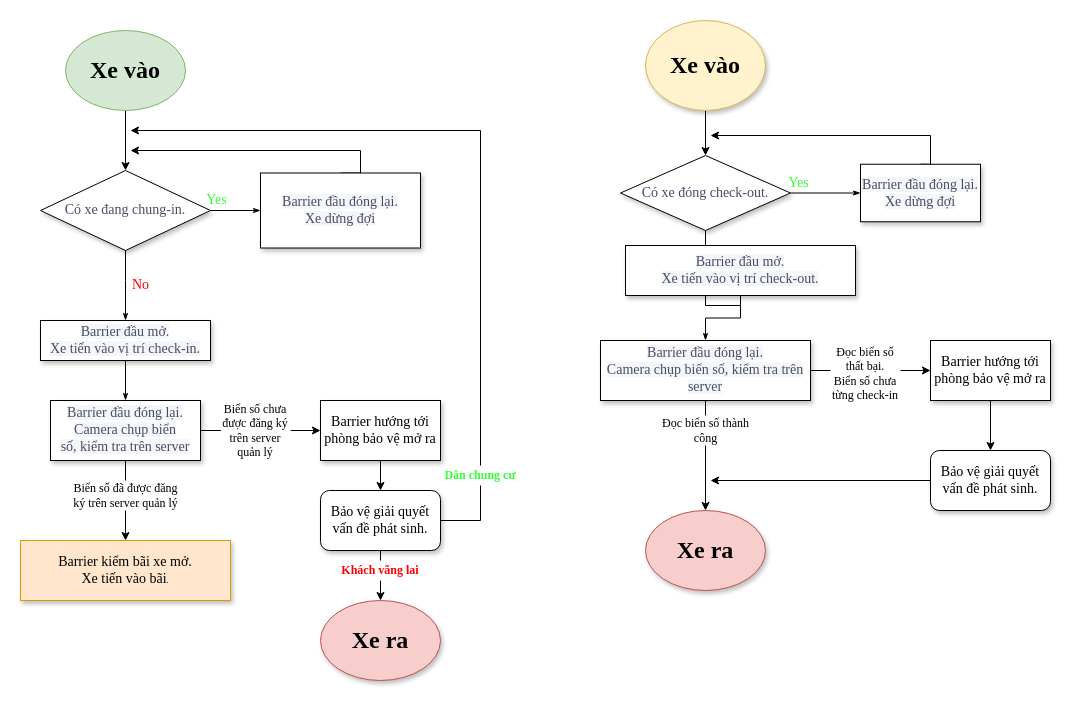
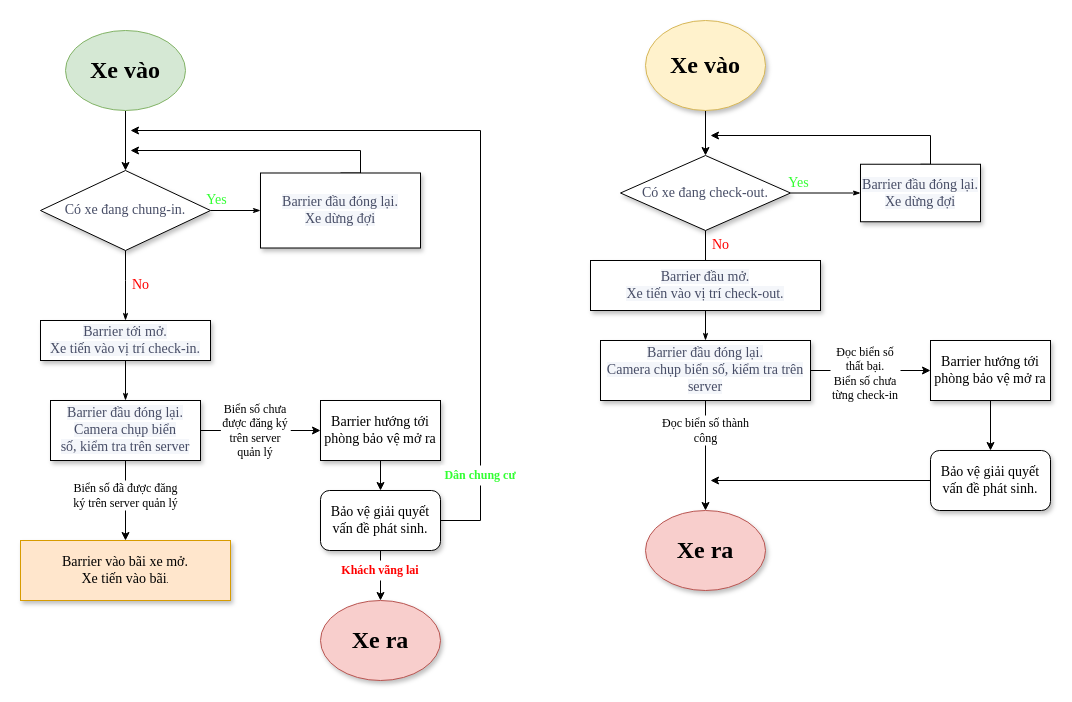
- <mxCell id="26" value="&lt;font style=&quot;font-size: 14px;&quot; face=&quot;Times New Roman&quot;&gt;&lt;span style=&quot;border-color: var(--border-color); color: rgb(71, 77, 102);&quot;&gt;Có xe đóng check-out.&lt;/span&gt;&lt;/font&gt;" style="rhombus;whiteSpace=wrap;html=1;rounded=0;shadow=1;labelBackgroundColor=none;strokeWidth=1;fontFamily=Verdana;fontSize=8;align=center;" vertex="1" parent="1"><mxGeometry x="620" y="155" width="170" height="75" as="geometry" /></mxCell>
+ <mxCell id="26" value="&lt;font style=&quot;font-size: 14px;&quot; face=&quot;Times New Roman&quot;&gt;&lt;span style=&quot;border-color: var(--border-color); color: rgb(71, 77, 102);&quot;&gt;Có xe đang check-out.&lt;/span&gt;&lt;/font&gt;" style="rhombus;whiteSpace=wrap;html=1;rounded=0;shadow=1;labelBackgroundColor=none;strokeWidth=1;fontFamily=Verdana;fontSize=8;align=center;" vertex="1" parent="1"><mxGeometry x="620" y="155" width="170" height="75" as="geometry" /></mxCell>
- <mxCell id="28" value="&lt;font face=&quot;Times New Roman&quot;&gt;&lt;span style=&quot;color: rgb(71, 77, 102); font-size: 14px; background-color: rgb(244, 246, 250);&quot;&gt;Barrier đầu mở.&lt;/span&gt;&lt;br style=&quot;color: rgb(71, 77, 102); font-size: 14px; background-color: rgb(244, 246, 250);&quot;&gt;&lt;span style=&quot;color: rgb(71, 77, 102); font-size: 14px; background-color: rgb(244, 246, 250);&quot;&gt;Xe tiến vào vị trí check-out.&lt;/span&gt;&lt;/font&gt;" style="whiteSpace=wrap;html=1;rounded=0;shadow=1;labelBackgroundColor=none;strokeWidth=1;fontFamily=Verdana;fontSize=8;align=center;" vertex="1" parent="1"><mxGeometry x="625" y="245" width="230" height="50" as="geometry" /></mxCell>
+ <mxCell id="28" value="&lt;font face=&quot;Times New Roman&quot;&gt;&lt;span style=&quot;color: rgb(71, 77, 102); font-size: 14px; background-color: rgb(244, 246, 250);&quot;&gt;Barrier đầu mở.&lt;/span&gt;&lt;br style=&quot;color: rgb(71, 77, 102); font-size: 14px; background-color: rgb(244, 246, 250);&quot;&gt;&lt;span style=&quot;color: rgb(71, 77, 102); font-size: 14px; background-color: rgb(244, 246, 250);&quot;&gt;Xe tiến vào vị trí check-out.&lt;/span&gt;&lt;/font&gt;" style="whiteSpace=wrap;html=1;rounded=0;shadow=1;labelBackgroundColor=none;strokeWidth=1;fontFamily=Verdana;fontSize=8;align=center;" vertex="1" parent="1"><mxGeometry x="590" y="260" width="230" height="50" as="geometry" /></mxCell>
- <mxCell id="6" value="&lt;font face=&quot;Times New Roman&quot;&gt;&lt;span style=&quot;color: rgb(71, 77, 102); font-size: 14px; background-color: rgb(244, 246, 250);&quot;&gt;Barrier đầu mở.&lt;/span&gt;&lt;br style=&quot;color: rgb(71, 77, 102); font-size: 14px; background-color: rgb(244, 246, 250);&quot;&gt;&lt;span style=&quot;color: rgb(71, 77, 102); font-size: 14px; background-color: rgb(244, 246, 250);&quot;&gt;Xe tiến vào vị trí check-in.&lt;/span&gt;&lt;/font&gt;" style="whiteSpace=wrap;html=1;rounded=0;shadow=1;labelBackgroundColor=none;strokeWidth=1;fontFamily=Verdana;fontSize=8;align=center;" parent="1" vertex="1"><mxGeometry x="40" y="320" width="170" height="40" as="geometry" /></mxCell>
+ <mxCell id="6" value="&lt;font face=&quot;Times New Roman&quot;&gt;&lt;span style=&quot;color: rgb(71, 77, 102); font-size: 14px; background-color: rgb(244, 246, 250);&quot;&gt;Barrier tới mở.&lt;/span&gt;&lt;br style=&quot;color: rgb(71, 77, 102); font-size: 14px; background-color: rgb(244, 246, 250);&quot;&gt;&lt;span style=&quot;color: rgb(71, 77, 102); font-size: 14px; background-color: rgb(244, 246, 250);&quot;&gt;Xe tiến vào vị trí check-in.&lt;/span&gt;&lt;/font&gt;" style="whiteSpace=wrap;html=1;rounded=0;shadow=1;labelBackgroundColor=none;strokeWidth=1;fontFamily=Verdana;fontSize=8;align=center;" parent="1" vertex="1"><mxGeometry x="40" y="320" width="170" height="40" as="geometry" /></mxCell>
- <mxCell id="9" value="&lt;font style=&quot;font-size: 14px;&quot; face=&quot;Times New Roman&quot;&gt;Barrier kiểm bãi xe mở.&lt;br&gt;Xe tiến vào bãi&lt;/font&gt;." style="whiteSpace=wrap;html=1;rounded=0;shadow=1;labelBackgroundColor=none;strokeWidth=1;fontFamily=Verdana;fontSize=8;align=center;fillColor=#ffe6cc;strokeColor=#d79b00;" parent="1" vertex="1"><mxGeometry x="20" y="540" width="210" height="60" as="geometry" /></mxCell>
+ <mxCell id="9" value="&lt;font style=&quot;font-size: 14px;&quot; face=&quot;Times New Roman&quot;&gt;Barrier vào bãi xe mở.&lt;br&gt;Xe tiến vào bãi&lt;/font&gt;." style="whiteSpace=wrap;html=1;rounded=0;shadow=1;labelBackgroundColor=none;strokeWidth=1;fontFamily=Verdana;fontSize=8;align=center;fillColor=#ffe6cc;strokeColor=#d79b00;" parent="1" vertex="1"><mxGeometry x="20" y="540" width="210" height="60" as="geometry" /></mxCell>
